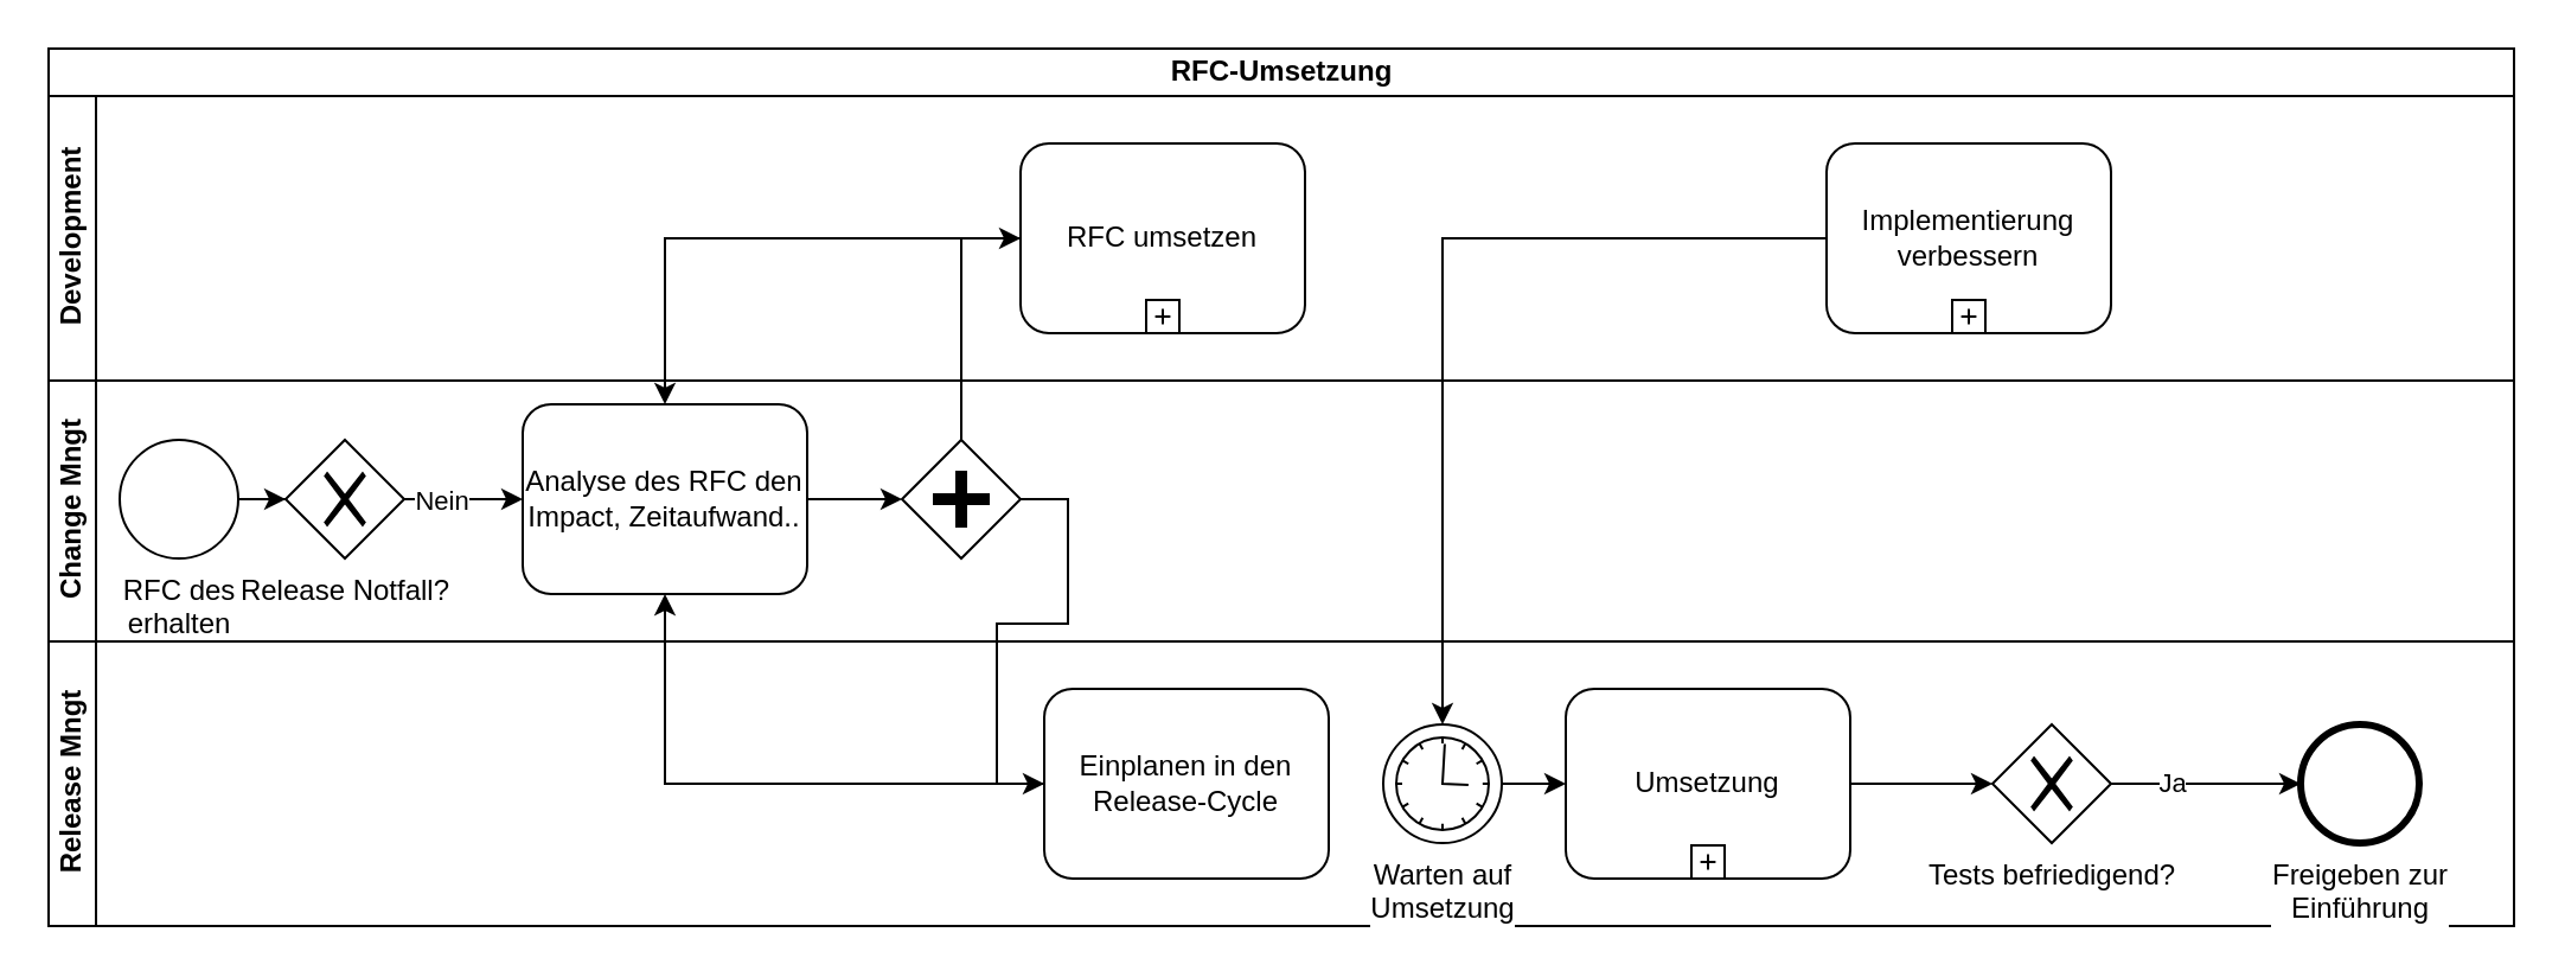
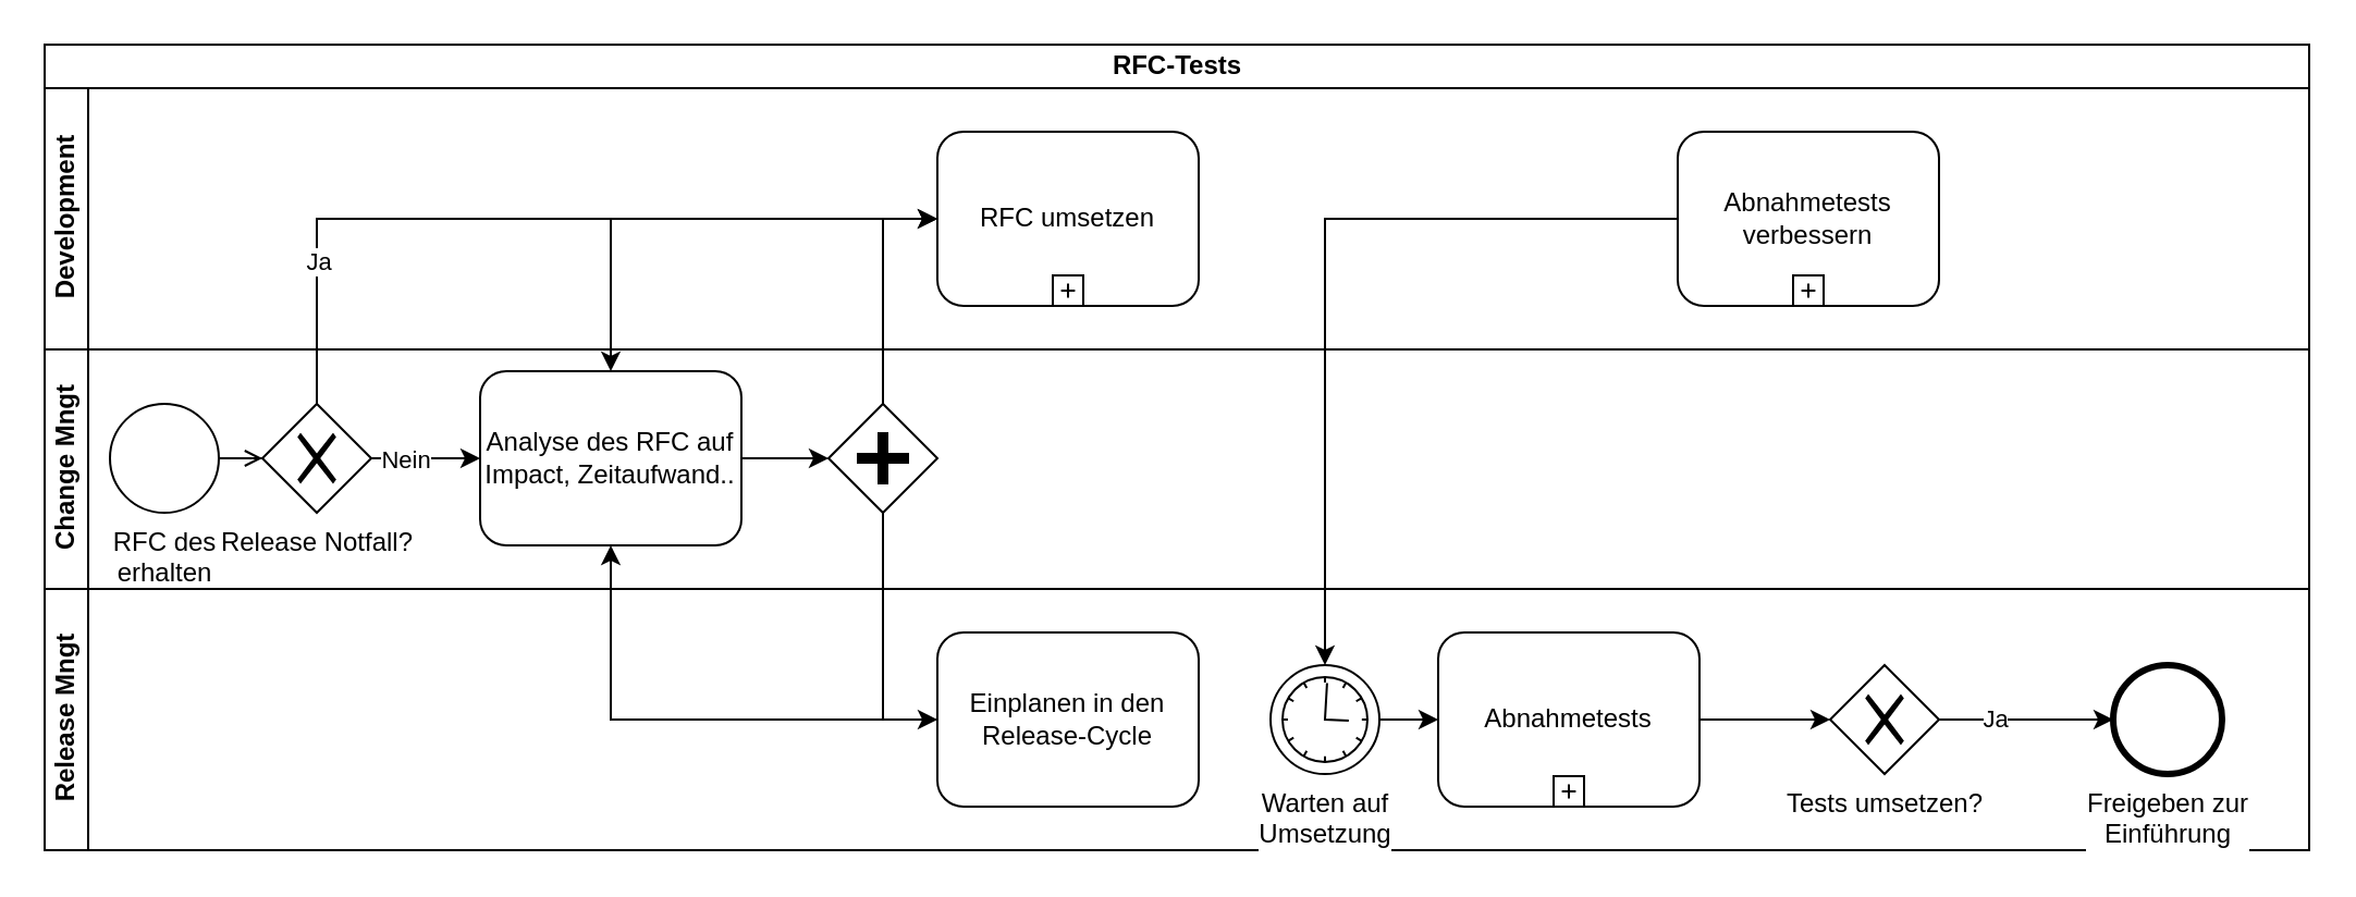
- <mxCell id="2" value="RFC-Umsetzung" style="swimlane;html=1;childLayout=stackLayout;resizeParent=1;resizeParentMax=0;horizontal=1;startSize=20;horizontalStack=0;" parent="1" vertex="1"><mxGeometry x="20" y="20" width="1040" height="370" as="geometry" /></mxCell>
+ <mxCell id="2" value="RFC-Tests" style="swimlane;html=1;childLayout=stackLayout;resizeParent=1;resizeParentMax=0;horizontal=1;startSize=20;horizontalStack=0;" parent="1" vertex="1"><mxGeometry x="20" y="20" width="1040" height="370" as="geometry" /></mxCell>
+ <mxCell id="29" style="edgeStyle=orthogonalEdgeStyle;rounded=0;orthogonalLoop=1;jettySize=auto;html=1;exitX=0.5;exitY=0;exitDx=0;exitDy=0;entryX=0;entryY=0.5;entryDx=0;entryDy=0;" parent="2" source="12" target="6" edge="1"><mxGeometry relative="1" as="geometry" /></mxCell>
+ <mxCell id="30" value="Ja" style="edgeLabel;html=1;align=center;verticalAlign=middle;resizable=0;points=[];" parent="29" vertex="1" connectable="0"><mxGeometry x="-0.644" relative="1" as="geometry"><mxPoint as="offset" /></mxGeometry></mxCell>
- <mxCell id="4" value="Implementierung verbessern" style="html=1;whiteSpace=wrap;rounded=1;dropTarget=0;" parent="3" vertex="1"><mxGeometry x="750" y="20" width="120" height="80" as="geometry" /></mxCell>
+ <mxCell id="4" value="Abnahmetests verbessern" style="html=1;whiteSpace=wrap;rounded=1;dropTarget=0;" parent="3" vertex="1"><mxGeometry x="750" y="20" width="120" height="80" as="geometry" /></mxCell>
- <mxCell id="11" style="edgeStyle=orthogonalEdgeStyle;rounded=0;orthogonalLoop=1;jettySize=auto;html=1;entryX=0;entryY=0.5;entryDx=0;entryDy=0;" parent="8" source="13" target="12" edge="1"><mxGeometry relative="1" as="geometry" /></mxCell>
+ <mxCell id="11" style="edgeStyle=orthogonalEdgeStyle;rounded=0;orthogonalLoop=1;jettySize=auto;html=1;entryX=0;entryY=0.5;entryDx=0;entryDy=0;endArrow=open;" parent="8" source="13" target="12" edge="1"><mxGeometry relative="1" as="geometry" /></mxCell>
- <mxCell id="15" value="Analyse des RFC den Impact, Zeitaufwand.." style="shape=ext;rounded=1;html=1;whiteSpace=wrap;" parent="8" vertex="1"><mxGeometry x="200" y="10" width="120" height="80" as="geometry" /></mxCell>
+ <mxCell id="15" value="Analyse des RFC auf Impact, Zeitaufwand.." style="shape=ext;rounded=1;html=1;whiteSpace=wrap;" parent="8" vertex="1"><mxGeometry x="200" y="10" width="120" height="80" as="geometry" /></mxCell>
- <mxCell id="23" value="Einplanen in den Release-Cycle" style="shape=ext;rounded=1;html=1;whiteSpace=wrap;" parent="17" vertex="1"><mxGeometry x="420" y="20" width="120" height="80" as="geometry" /></mxCell>
+ <mxCell id="23" value="Einplanen in den Release-Cycle" style="shape=ext;rounded=1;html=1;whiteSpace=wrap;" parent="17" vertex="1"><mxGeometry x="410" y="20" width="120" height="80" as="geometry" /></mxCell>
- <mxCell id="21" value="Umsetzung" style="html=1;whiteSpace=wrap;rounded=1;dropTarget=0;" parent="17" vertex="1"><mxGeometry x="640" y="20" width="120" height="80" as="geometry" /></mxCell>
+ <mxCell id="21" value="Abnahmetests" style="html=1;whiteSpace=wrap;rounded=1;dropTarget=0;" parent="17" vertex="1"><mxGeometry x="640" y="20" width="120" height="80" as="geometry" /></mxCell>
- <mxCell id="28" value="Tests befriedigend?" style="shape=mxgraph.bpmn.shape;html=1;verticalLabelPosition=bottom;labelBackgroundColor=#ffffff;verticalAlign=top;align=center;perimeter=rhombusPerimeter;background=gateway;outlineConnect=0;outline=none;symbol=exclusiveGw;" parent="17" vertex="1"><mxGeometry x="820" y="35" width="50" height="50" as="geometry" /></mxCell>
+ <mxCell id="28" value="Tests umsetzen?" style="shape=mxgraph.bpmn.shape;html=1;verticalLabelPosition=bottom;labelBackgroundColor=#ffffff;verticalAlign=top;align=center;perimeter=rhombusPerimeter;background=gateway;outlineConnect=0;outline=none;symbol=exclusiveGw;" parent="17" vertex="1"><mxGeometry x="820" y="35" width="50" height="50" as="geometry" /></mxCell>
